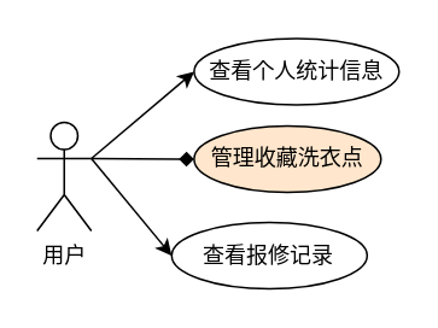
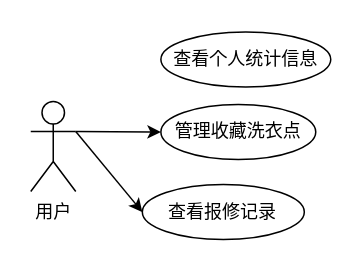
- <mxCell id="2" style="edgeStyle=none;rounded=0;orthogonalLoop=1;jettySize=auto;html=1;exitX=1;exitY=0.333;exitDx=0;exitDy=0;exitPerimeter=0;entryX=0;entryY=0.5;entryDx=0;entryDy=0;" parent="1" source="5" target="6" edge="1"><mxGeometry relative="1" as="geometry" /></mxCell>
- <mxCell id="3" style="edgeStyle=none;rounded=0;orthogonalLoop=1;jettySize=auto;html=1;exitX=1;exitY=0.333;exitDx=0;exitDy=0;exitPerimeter=0;entryX=0;entryY=0.5;entryDx=0;entryDy=0;endArrow=diamond;" parent="1" source="5" target="7" edge="1"><mxGeometry relative="1" as="geometry" /></mxCell>
+ <mxCell id="3" style="edgeStyle=none;rounded=0;orthogonalLoop=1;jettySize=auto;html=1;exitX=1;exitY=0.333;exitDx=0;exitDy=0;exitPerimeter=0;entryX=0;entryY=0.5;entryDx=0;entryDy=0;" parent="1" source="5" target="7" edge="1"><mxGeometry relative="1" as="geometry" /></mxCell>
- <mxCell id="7" value="管理收藏洗衣点" style="ellipse;whiteSpace=wrap;html=1;fillColor=#ffe6cc;" parent="1" vertex="1"><mxGeometry x="106.75" y="68.99" width="103.25" height="36.67" as="geometry" /></mxCell>
+ <mxCell id="7" value="管理收藏洗衣点" style="ellipse;whiteSpace=wrap;html=1;" parent="1" vertex="1"><mxGeometry x="106.75" y="68.99" width="103.25" height="36.67" as="geometry" /></mxCell>
